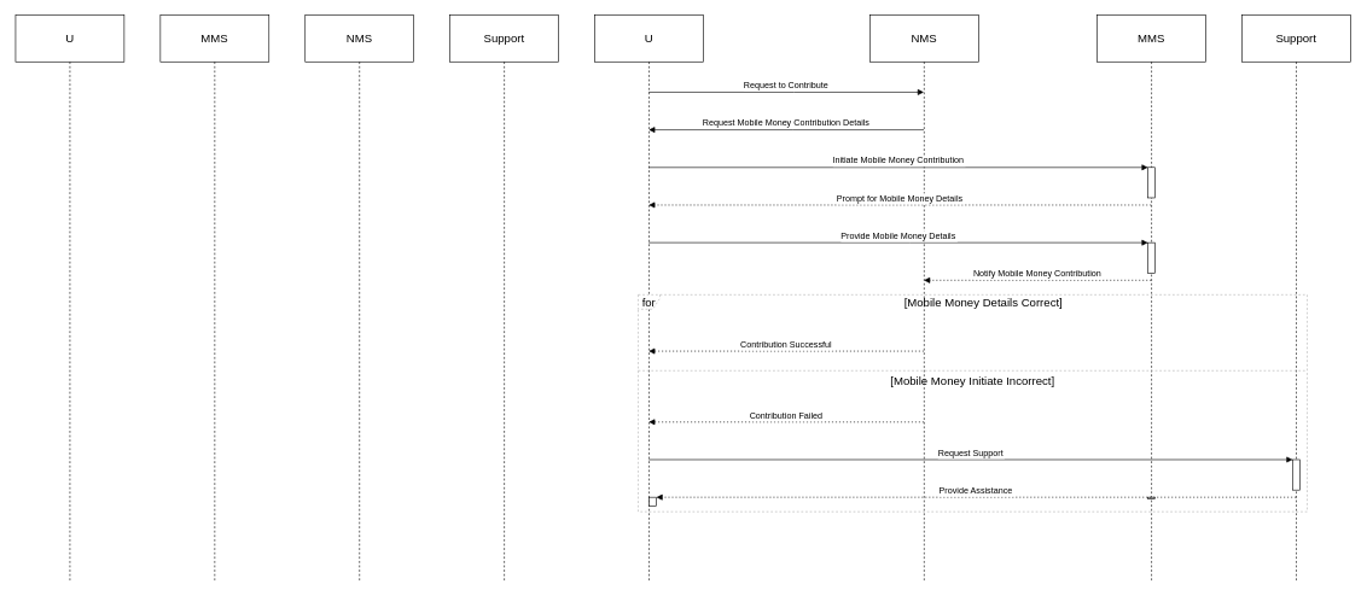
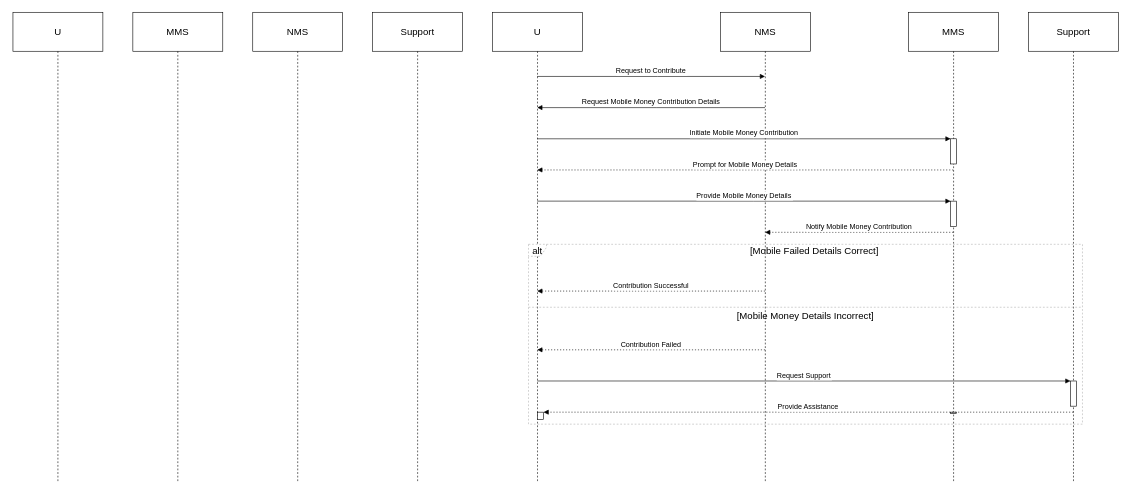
- <mxCell id="17" value="for" style="shape=umlFrame;dashed=1;pointerEvents=0;dropTarget=0;strokeColor=#B3B3B3;height=20;width=30;fontSize=16;" vertex="1" parent="1"><mxGeometry x="880" y="407" width="924" height="300" as="geometry" /></mxCell>
+ <mxCell id="17" value="alt" style="shape=umlFrame;dashed=1;pointerEvents=0;dropTarget=0;strokeColor=#B3B3B3;height=20;width=30;fontSize=16;" vertex="1" parent="1"><mxGeometry x="880" y="407" width="924" height="300" as="geometry" /></mxCell>
- <mxCell id="18" value="[Mobile Money Details Correct]" style="text;strokeColor=none;fillColor=none;align=center;verticalAlign=middle;whiteSpace=wrap;fontSize=16;" vertex="1" parent="17"><mxGeometry x="30" width="894" height="20" as="geometry" /></mxCell>
+ <mxCell id="18" value="[Mobile Failed Details Correct]" style="text;strokeColor=none;fillColor=none;align=center;verticalAlign=middle;whiteSpace=wrap;fontSize=16;" vertex="1" parent="17"><mxGeometry x="30" width="894" height="20" as="geometry" /></mxCell>
- <mxCell id="19" value="[Mobile Money Initiate Incorrect]" style="shape=line;dashed=1;whiteSpace=wrap;verticalAlign=top;labelPosition=center;verticalLabelPosition=middle;align=center;strokeColor=#B3B3B3;fontSize=16;" vertex="1" parent="17"><mxGeometry y="103" width="924" height="4" as="geometry" /></mxCell>
+ <mxCell id="19" value="[Mobile Money Details Incorrect]" style="shape=line;dashed=1;whiteSpace=wrap;verticalAlign=top;labelPosition=center;verticalLabelPosition=middle;align=center;strokeColor=#B3B3B3;fontSize=16;" vertex="1" parent="17"><mxGeometry y="103" width="924" height="4" as="geometry" /></mxCell>
